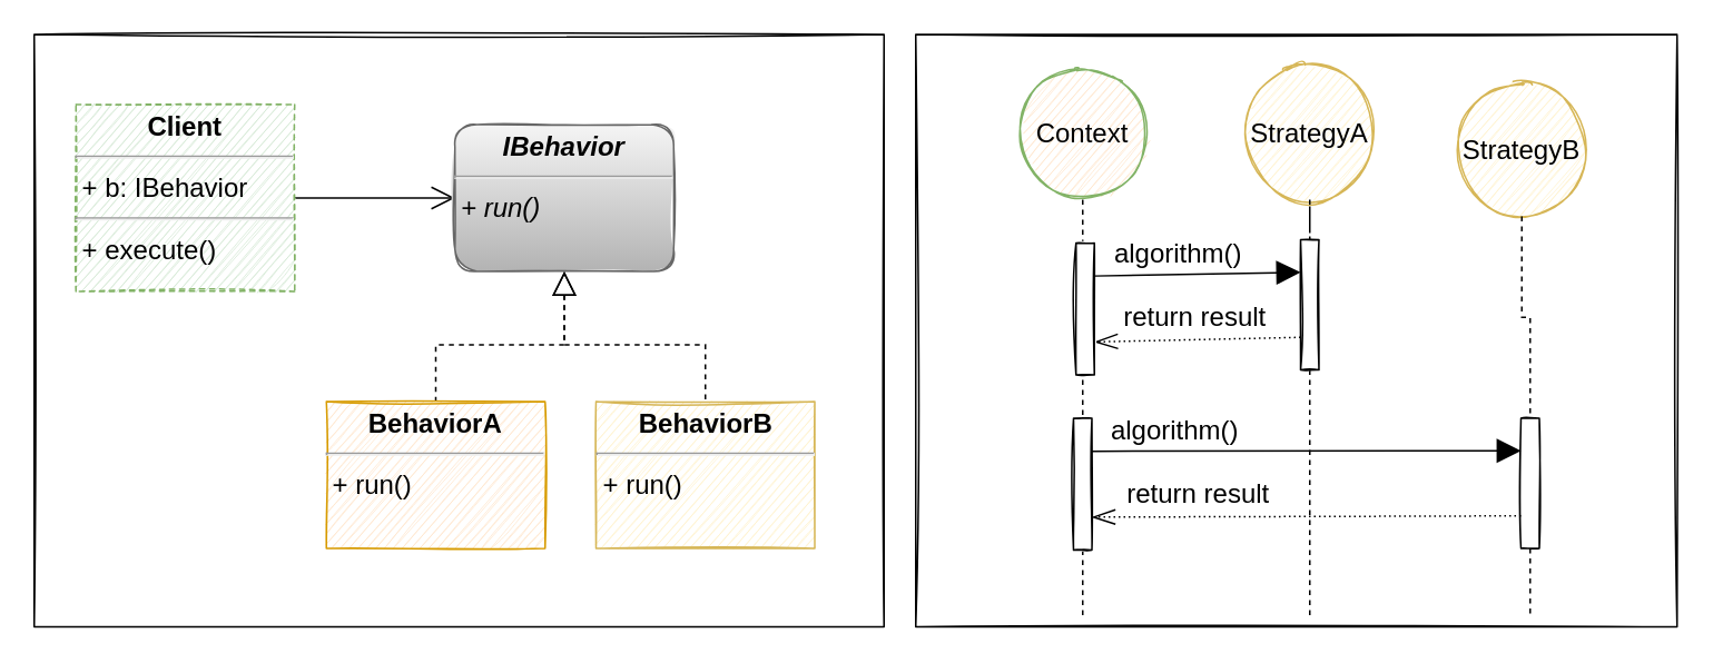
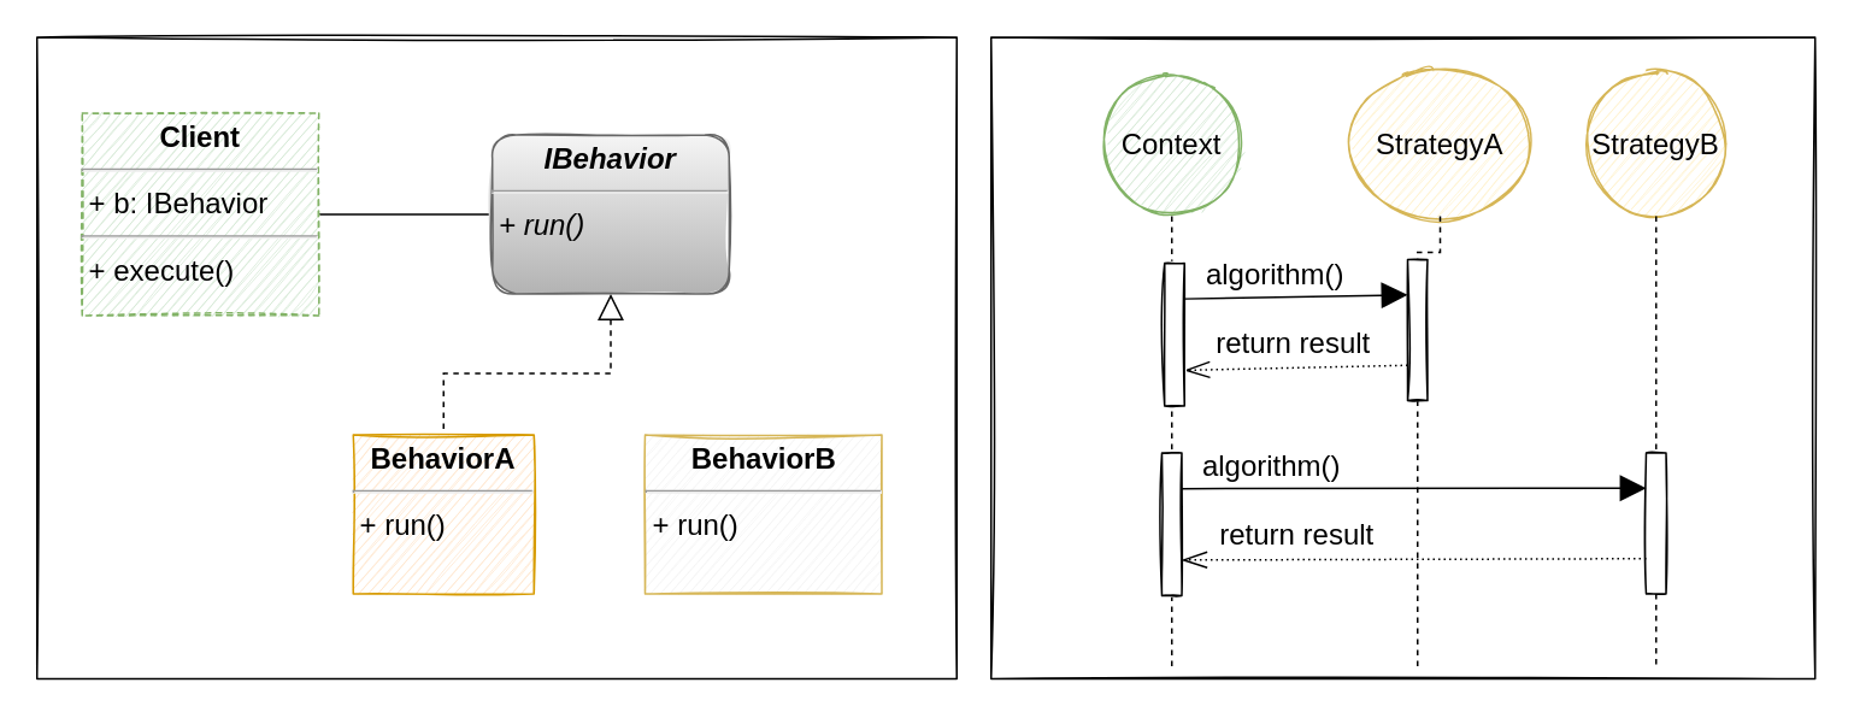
- <mxCell id="6" value="Context" style="ellipse;whiteSpace=wrap;html=1;aspect=fixed;sketch=1;fillColor=#ffe6cc;strokeColor=#82b366;fontSize=16;" parent="1" vertex="1"><mxGeometry x="608" y="39" width="80" height="80" as="geometry" /></mxCell>
+ <mxCell id="6" value="Context" style="ellipse;whiteSpace=wrap;html=1;aspect=fixed;sketch=1;fillColor=#d5e8d4;strokeColor=#82b366;fontSize=16;" parent="1" vertex="1"><mxGeometry x="608" y="39" width="80" height="80" as="geometry" /></mxCell>
- <mxCell id="10" value="StrategyA" style="ellipse;whiteSpace=wrap;html=1;aspect=fixed;sketch=1;fillColor=#fff2cc;strokeColor=#d6b656;fontSize=16;" parent="1" vertex="1"><mxGeometry x="744" y="39" width="80" height="80" as="geometry" /></mxCell>
+ <mxCell id="10" value="StrategyA" style="ellipse;whiteSpace=wrap;html=1;aspect=fixed;sketch=1;fillColor=#fff2cc;strokeColor=#d6b656;fontSize=16;" parent="1" vertex="1"><mxGeometry x="744" y="39" width="105" height="80" as="geometry" /></mxCell>
- <mxCell id="17" value="StrategyB" style="ellipse;whiteSpace=wrap;html=1;aspect=fixed;sketch=1;fillColor=#fff2cc;strokeColor=#d6b656;fontSize=16;" parent="1" vertex="1"><mxGeometry x="871" y="49" width="80" height="80" as="geometry" /></mxCell>
+ <mxCell id="17" value="StrategyB" style="ellipse;whiteSpace=wrap;html=1;aspect=fixed;sketch=1;fillColor=#fff2cc;strokeColor=#d6b656;fontSize=16;" parent="1" vertex="1"><mxGeometry x="876" y="39" width="80" height="80" as="geometry" /></mxCell>
- <mxCell id="25" value="" style="edgeStyle=orthogonalEdgeStyle;rounded=0;orthogonalLoop=1;jettySize=auto;html=1;fontSize=16;sketch=0;endArrow=open;endFill=0;endSize=12;" edge="1" parent="1" source="26" target="28"><mxGeometry relative="1" as="geometry" /></mxCell>
+ <mxCell id="25" value="" style="edgeStyle=orthogonalEdgeStyle;rounded=0;orthogonalLoop=1;jettySize=auto;html=1;fontSize=16;sketch=0;endArrow=none;endFill=0;endSize=12;" edge="1" parent="1" source="26" target="28"><mxGeometry relative="1" as="geometry" /></mxCell>
- <mxCell id="30" value="" style="edgeStyle=orthogonalEdgeStyle;rounded=0;sketch=0;orthogonalLoop=1;jettySize=auto;html=1;startArrow=block;startFill=0;startSize=12;endArrow=none;endFill=0;endSize=6;fontSize=16;exitX=0.5;exitY=1;exitDx=0;exitDy=0;dashed=1;" edge="1" parent="1" source="28" target="31"><mxGeometry relative="1" as="geometry"><mxPoint x="513" y="284" as="sourcePoint" /></mxGeometry></mxCell>
- <mxCell id="29" value="&lt;p style=&quot;margin: 4px 0px 0px ; text-align: center ; font-size: 16px&quot;&gt;&lt;b style=&quot;font-size: 16px&quot;&gt;BehaviorA&lt;/b&gt;&lt;/p&gt;&lt;hr style=&quot;font-size: 16px&quot;&gt;&lt;p style=&quot;margin: 0px 0px 0px 4px ; font-size: 16px&quot;&gt;+ run()&lt;/p&gt;" style="verticalAlign=top;align=left;overflow=fill;fontSize=16;fontFamily=Helvetica;html=1;sketch=1;fillColor=#ffe6cc;strokeColor=#d79b00;" vertex="1" parent="1"><mxGeometry x="195" y="240" width="131" height="88" as="geometry" /></mxCell>
+ <mxCell id="29" value="&lt;p style=&quot;margin: 4px 0px 0px ; text-align: center ; font-size: 16px&quot;&gt;&lt;b style=&quot;font-size: 16px&quot;&gt;BehaviorA&lt;/b&gt;&lt;/p&gt;&lt;hr style=&quot;font-size: 16px&quot;&gt;&lt;p style=&quot;margin: 0px 0px 0px 4px ; font-size: 16px&quot;&gt;+ run()&lt;/p&gt;" style="verticalAlign=top;align=left;overflow=fill;fontSize=16;fontFamily=Helvetica;html=1;sketch=1;fillColor=#ffe6cc;strokeColor=#d79b00;" vertex="1" parent="1"><mxGeometry x="195" y="240" width="100" height="88" as="geometry" /></mxCell>
- <mxCell id="31" value="&lt;p style=&quot;margin: 4px 0px 0px ; text-align: center ; font-size: 16px&quot;&gt;&lt;b style=&quot;font-size: 16px&quot;&gt;BehaviorB&lt;/b&gt;&lt;/p&gt;&lt;hr style=&quot;font-size: 16px&quot;&gt;&lt;p style=&quot;margin: 0px 0px 0px 4px ; font-size: 16px&quot;&gt;+ run()&lt;/p&gt;" style="verticalAlign=top;align=left;overflow=fill;fontSize=16;fontFamily=Helvetica;html=1;sketch=1;fillColor=#fff2cc;strokeColor=#d6b656;" vertex="1" parent="1"><mxGeometry x="356.5" y="240" width="131" height="88" as="geometry" /></mxCell>
+ <mxCell id="31" value="&lt;p style=&quot;margin: 4px 0px 0px ; text-align: center ; font-size: 16px&quot;&gt;&lt;b style=&quot;font-size: 16px&quot;&gt;BehaviorB&lt;/b&gt;&lt;/p&gt;&lt;hr style=&quot;font-size: 16px&quot;&gt;&lt;p style=&quot;margin: 0px 0px 0px 4px ; font-size: 16px&quot;&gt;+ run()&lt;/p&gt;" style="verticalAlign=top;align=left;overflow=fill;fontSize=16;fontFamily=Helvetica;html=1;sketch=1;fillColor=#f5f5f5;strokeColor=#d6b656;" vertex="1" parent="1"><mxGeometry x="356.5" y="240" width="131" height="88" as="geometry" /></mxCell>
